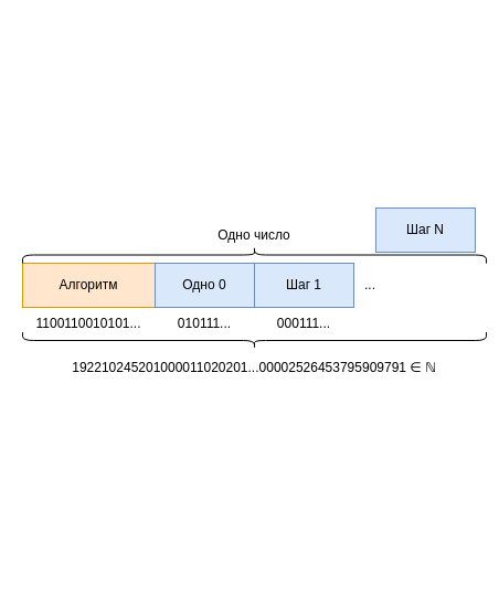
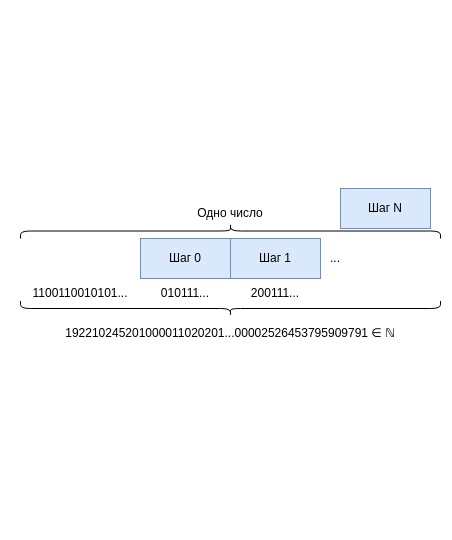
- <mxCell id="2" value="Алгоритм" style="rounded=0;whiteSpace=wrap;html=1;fillColor=#ffe6cc;strokeColor=#d79b00;" vertex="1" parent="1"><mxGeometry x="20" y="238" width="120" height="40" as="geometry" /></mxCell>
- <mxCell id="3" value="Одно 0" style="rounded=0;whiteSpace=wrap;html=1;fillColor=#dae8fc;strokeColor=#6c8ebf;" vertex="1" parent="1"><mxGeometry x="140" y="238" width="90" height="40" as="geometry" /></mxCell>
+ <mxCell id="3" value="Шаг 0" style="rounded=0;whiteSpace=wrap;html=1;fillColor=#dae8fc;strokeColor=#6c8ebf;" vertex="1" parent="1"><mxGeometry x="140" y="238" width="90" height="40" as="geometry" /></mxCell>
- <mxCell id="11" value="000111..." style="text;html=1;strokeColor=none;fillColor=none;align=center;verticalAlign=middle;whiteSpace=wrap;rounded=0;" vertex="1" parent="1"><mxGeometry x="230" y="278" width="90" height="30" as="geometry" /></mxCell>
+ <mxCell id="11" value="200111..." style="text;html=1;strokeColor=none;fillColor=none;align=center;verticalAlign=middle;whiteSpace=wrap;rounded=0;" vertex="1" parent="1"><mxGeometry x="230" y="278" width="90" height="30" as="geometry" /></mxCell>
